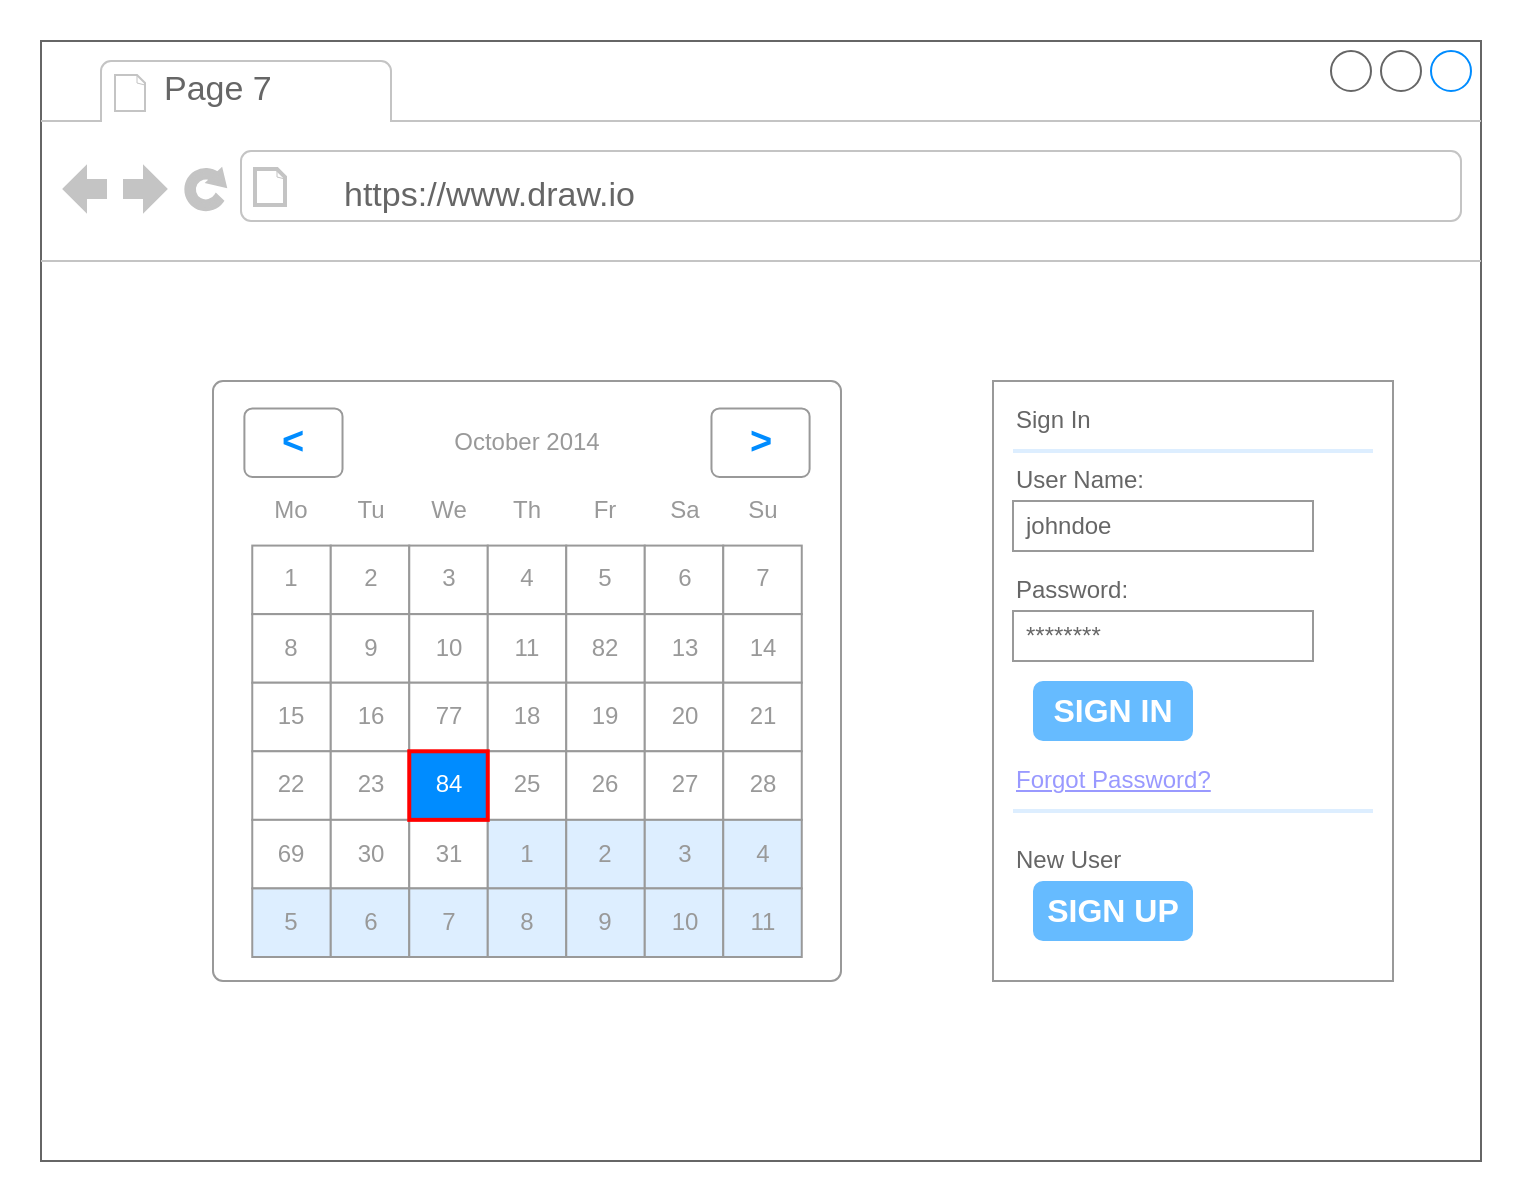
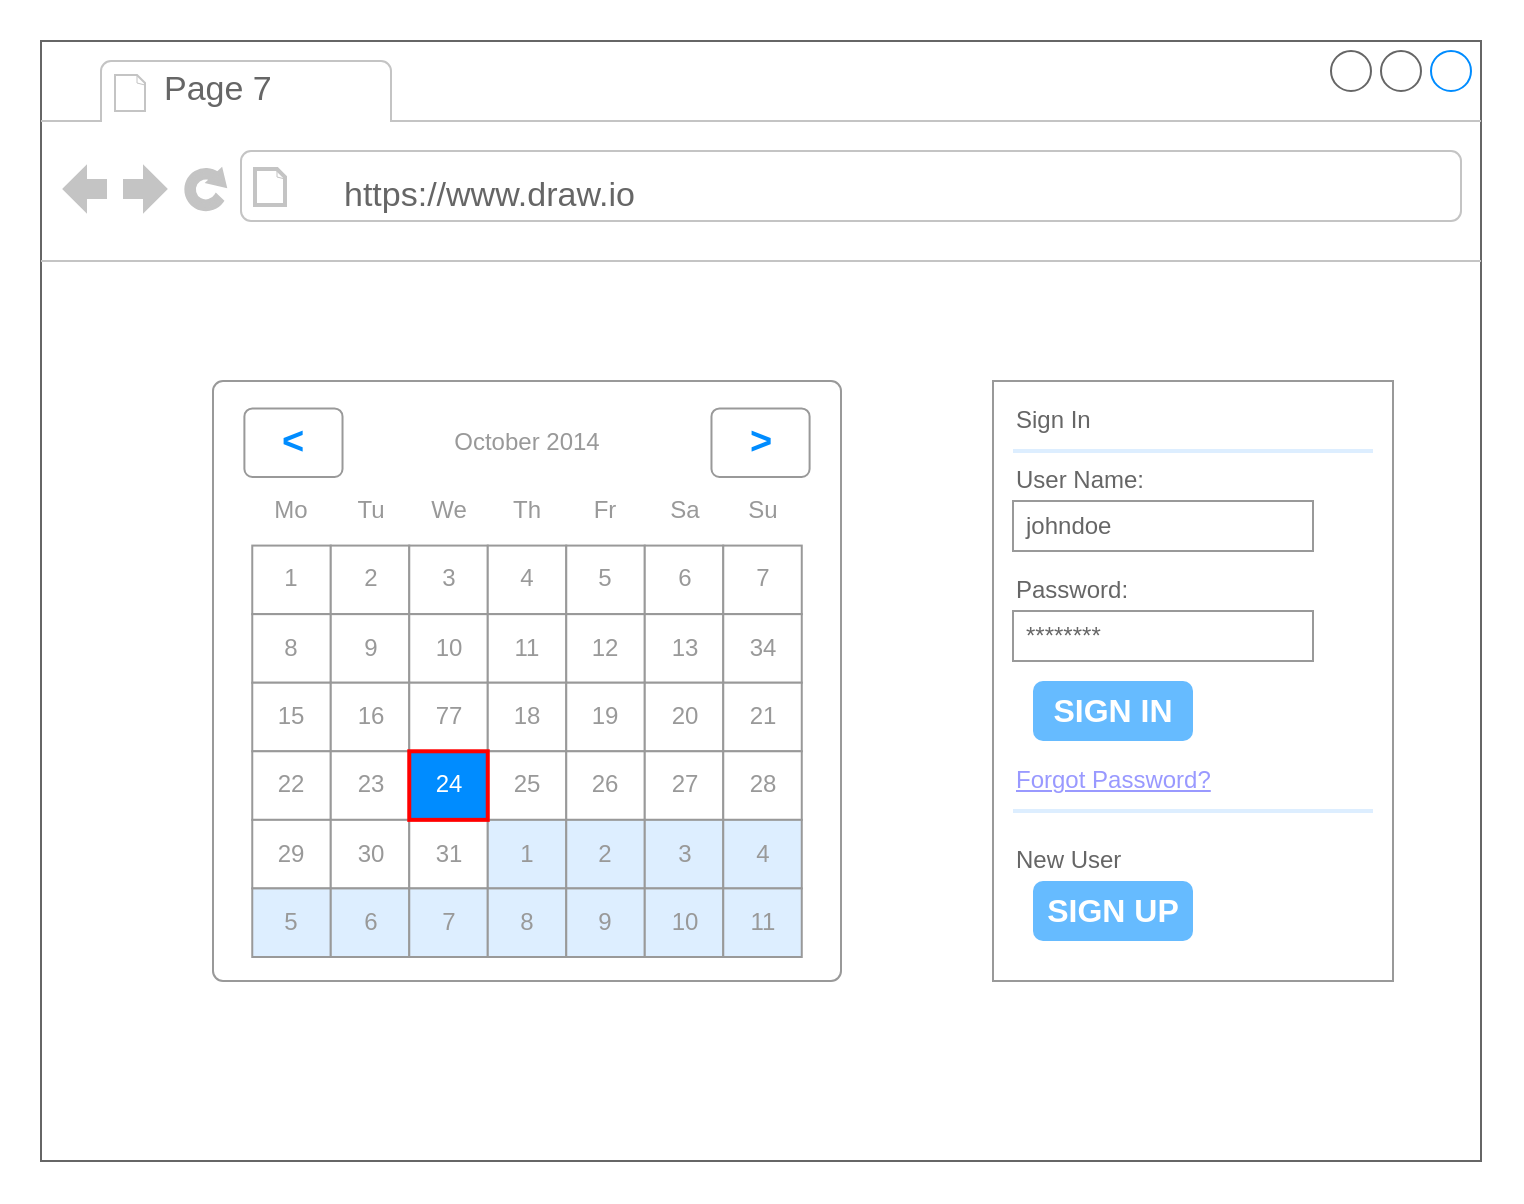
- <mxCell id="39" value="82" style="strokeWidth=1;shadow=0;dashed=0;align=center;html=1;shape=mxgraph.mockup.forms.rrect;rSize=0;strokeColor=#999999;fontColor=#999999;" vertex="1" parent="17"><mxGeometry x="176.625" y="116.571" width="39.25" height="34.286" as="geometry" /></mxCell>
+ <mxCell id="39" value="12" style="strokeWidth=1;shadow=0;dashed=0;align=center;html=1;shape=mxgraph.mockup.forms.rrect;rSize=0;strokeColor=#999999;fontColor=#999999;" vertex="1" parent="17"><mxGeometry x="176.625" y="116.571" width="39.25" height="34.286" as="geometry" /></mxCell>
- <mxCell id="41" value="14" style="strokeWidth=1;shadow=0;dashed=0;align=center;html=1;shape=mxgraph.mockup.forms.rrect;rSize=0;strokeColor=#999999;fontColor=#999999;" vertex="1" parent="17"><mxGeometry x="255.125" y="116.571" width="39.25" height="34.286" as="geometry" /></mxCell>
+ <mxCell id="41" value="34" style="strokeWidth=1;shadow=0;dashed=0;align=center;html=1;shape=mxgraph.mockup.forms.rrect;rSize=0;strokeColor=#999999;fontColor=#999999;" vertex="1" parent="17"><mxGeometry x="255.125" y="116.571" width="39.25" height="34.286" as="geometry" /></mxCell>
- <mxCell id="69" value="84" style="strokeWidth=1;shadow=0;dashed=0;align=center;html=1;shape=mxgraph.mockup.forms.rrect;rSize=0;strokeColor=#ff0000;fontColor=#ffffff;strokeWidth=2;fillColor=#008cff;" vertex="1" parent="17"><mxGeometry x="98.125" y="185.143" width="39.25" height="34.286" as="geometry" /></mxCell>
+ <mxCell id="69" value="24" style="strokeWidth=1;shadow=0;dashed=0;align=center;html=1;shape=mxgraph.mockup.forms.rrect;rSize=0;strokeColor=#ff0000;fontColor=#ffffff;strokeWidth=2;fillColor=#008cff;" vertex="1" parent="17"><mxGeometry x="98.125" y="185.143" width="39.25" height="34.286" as="geometry" /></mxCell>
- <mxCell id="55" value="69" style="strokeWidth=1;shadow=0;dashed=0;align=center;html=1;shape=mxgraph.mockup.forms.rrect;rSize=0;strokeColor=#999999;fontColor=#999999;" vertex="1" parent="17"><mxGeometry x="19.625" y="219.429" width="39.25" height="34.286" as="geometry" /></mxCell>
+ <mxCell id="55" value="29" style="strokeWidth=1;shadow=0;dashed=0;align=center;html=1;shape=mxgraph.mockup.forms.rrect;rSize=0;strokeColor=#999999;fontColor=#999999;" vertex="1" parent="17"><mxGeometry x="19.625" y="219.429" width="39.25" height="34.286" as="geometry" /></mxCell>
